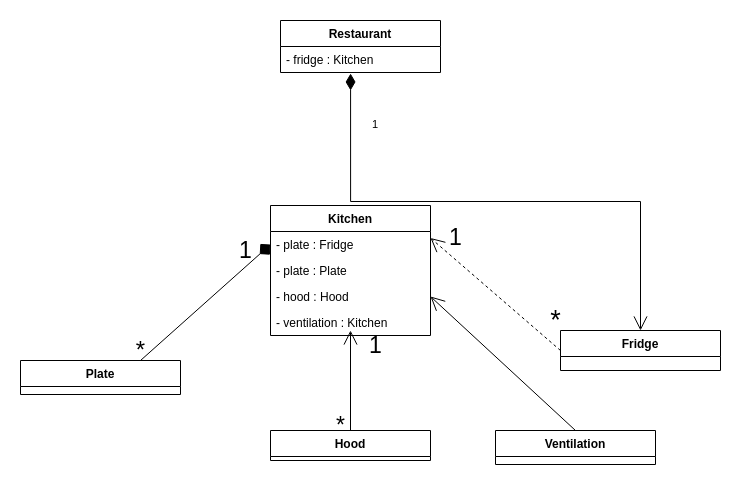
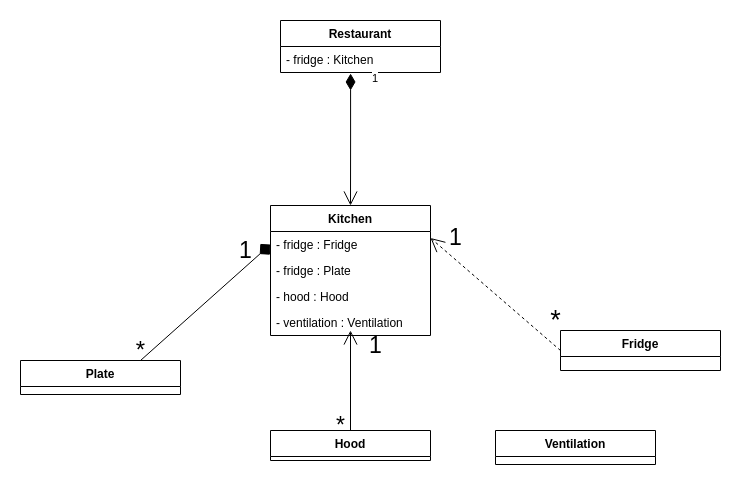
- <mxCell id="9" value="1" style="endArrow=open;html=1;endSize=12;startArrow=diamondThin;startSize=14;startFill=1;edgeStyle=orthogonalEdgeStyle;align=left;verticalAlign=bottom;rounded=0;exitX=0.438;exitY=1.038;exitDx=0;exitDy=0;exitPerimeter=0;" edge="1" parent="1" source="3" target="10"><mxGeometry x="-0.781" y="20" relative="1" as="geometry"><mxPoint x="340" y="170" as="sourcePoint" /><mxPoint x="500" y="170" as="targetPoint" /><mxPoint as="offset" /></mxGeometry></mxCell>
+ <mxCell id="9" value="1" style="endArrow=open;html=1;endSize=12;startArrow=diamondThin;startSize=14;startFill=1;edgeStyle=orthogonalEdgeStyle;align=left;verticalAlign=bottom;rounded=0;exitX=0.438;exitY=1.038;exitDx=0;exitDy=0;exitPerimeter=0;entryX=0.5;entryY=0;entryDx=0;entryDy=0;" edge="1" parent="1" source="3" target="4"><mxGeometry x="-0.781" y="20" relative="1" as="geometry"><mxPoint x="340" y="170" as="sourcePoint" /><mxPoint x="500" y="170" as="targetPoint" /><mxPoint as="offset" /></mxGeometry></mxCell>
- <mxCell id="5" value="- plate : Fridge" style="text;strokeColor=none;fillColor=none;align=left;verticalAlign=top;spacingLeft=4;spacingRight=4;overflow=hidden;rotatable=0;points=[[0,0.5],[1,0.5]];portConstraint=eastwest;" vertex="1" parent="4"><mxGeometry y="26" width="160" height="26" as="geometry" /></mxCell>
+ <mxCell id="5" value="- fridge : Fridge" style="text;strokeColor=none;fillColor=none;align=left;verticalAlign=top;spacingLeft=4;spacingRight=4;overflow=hidden;rotatable=0;points=[[0,0.5],[1,0.5]];portConstraint=eastwest;" vertex="1" parent="4"><mxGeometry y="26" width="160" height="26" as="geometry" /></mxCell>
- <mxCell id="6" value="- plate : Plate" style="text;strokeColor=none;fillColor=none;align=left;verticalAlign=top;spacingLeft=4;spacingRight=4;overflow=hidden;rotatable=0;points=[[0,0.5],[1,0.5]];portConstraint=eastwest;" vertex="1" parent="4"><mxGeometry y="52" width="160" height="26" as="geometry" /></mxCell>
+ <mxCell id="6" value="- fridge : Plate" style="text;strokeColor=none;fillColor=none;align=left;verticalAlign=top;spacingLeft=4;spacingRight=4;overflow=hidden;rotatable=0;points=[[0,0.5],[1,0.5]];portConstraint=eastwest;" vertex="1" parent="4"><mxGeometry y="52" width="160" height="26" as="geometry" /></mxCell>
- <mxCell id="8" value="- ventilation : Kitchen" style="text;strokeColor=none;fillColor=none;align=left;verticalAlign=top;spacingLeft=4;spacingRight=4;overflow=hidden;rotatable=0;points=[[0,0.5],[1,0.5]];portConstraint=eastwest;" vertex="1" parent="4"><mxGeometry y="104" width="160" height="26" as="geometry" /></mxCell>
+ <mxCell id="8" value="- ventilation : Ventilation" style="text;strokeColor=none;fillColor=none;align=left;verticalAlign=top;spacingLeft=4;spacingRight=4;overflow=hidden;rotatable=0;points=[[0,0.5],[1,0.5]];portConstraint=eastwest;" vertex="1" parent="4"><mxGeometry y="104" width="160" height="26" as="geometry" /></mxCell>
- <mxCell id="23" value="" style="endArrow=open;endFill=1;endSize=12;html=1;rounded=0;fontSize=12;entryX=1;entryY=0.5;entryDx=0;entryDy=0;exitX=0.5;exitY=0;exitDx=0;exitDy=0;" edge="1" parent="1" source="22" target="7"><mxGeometry width="160" relative="1" as="geometry"><mxPoint x="390" y="570" as="sourcePoint" /><mxPoint x="550" y="570" as="targetPoint" /></mxGeometry></mxCell>
